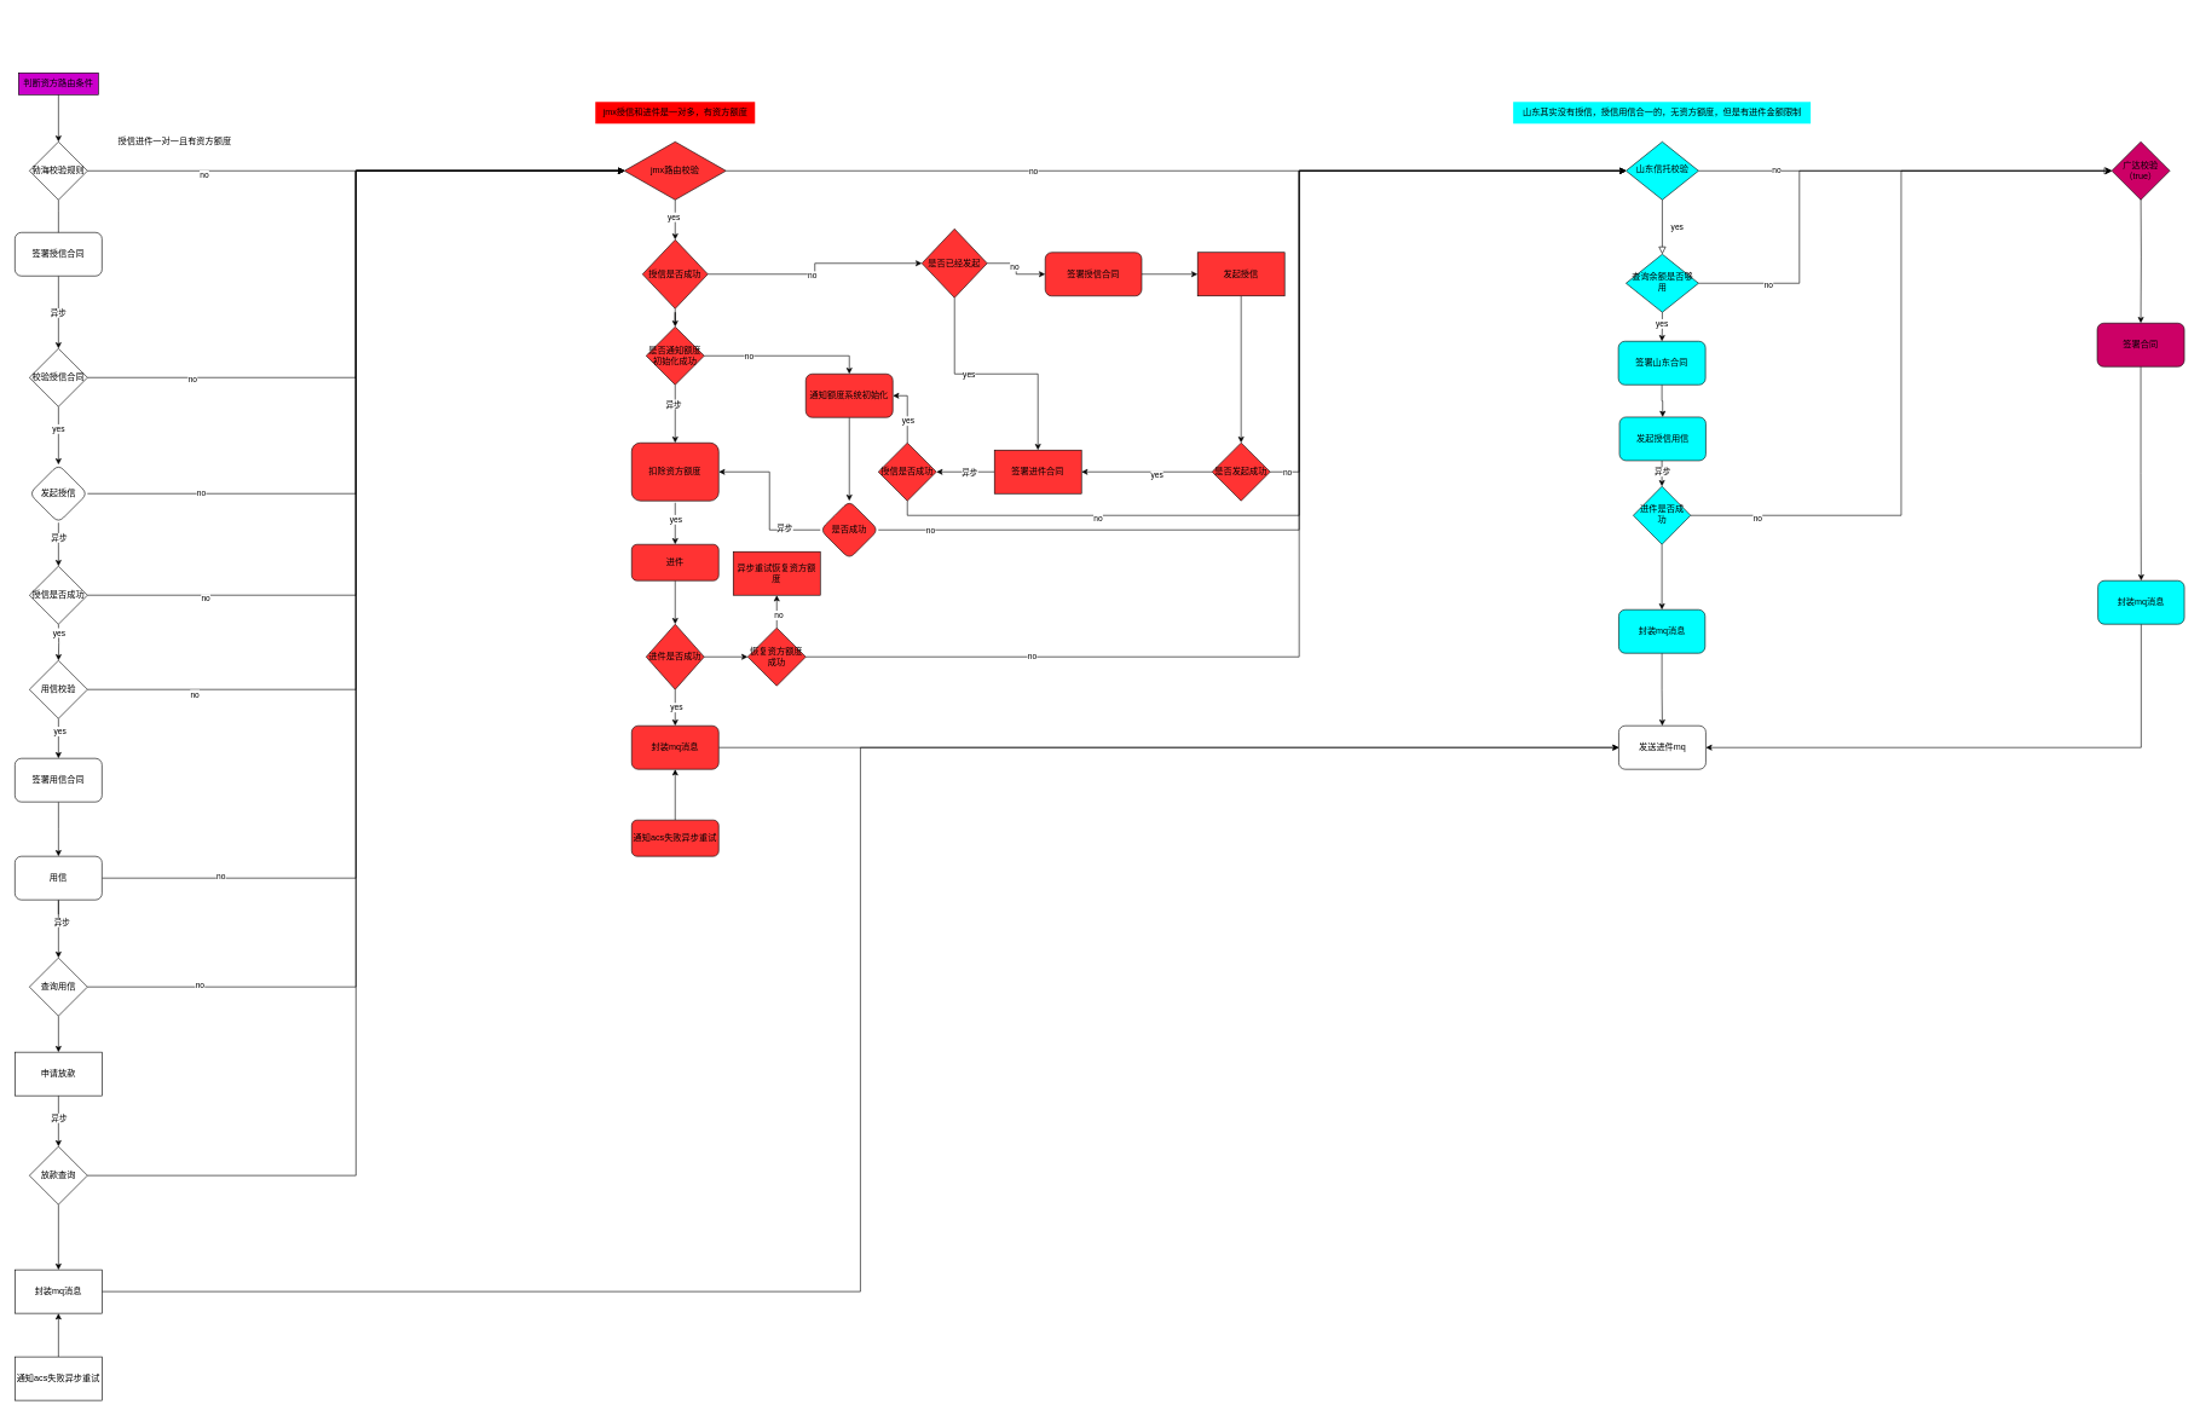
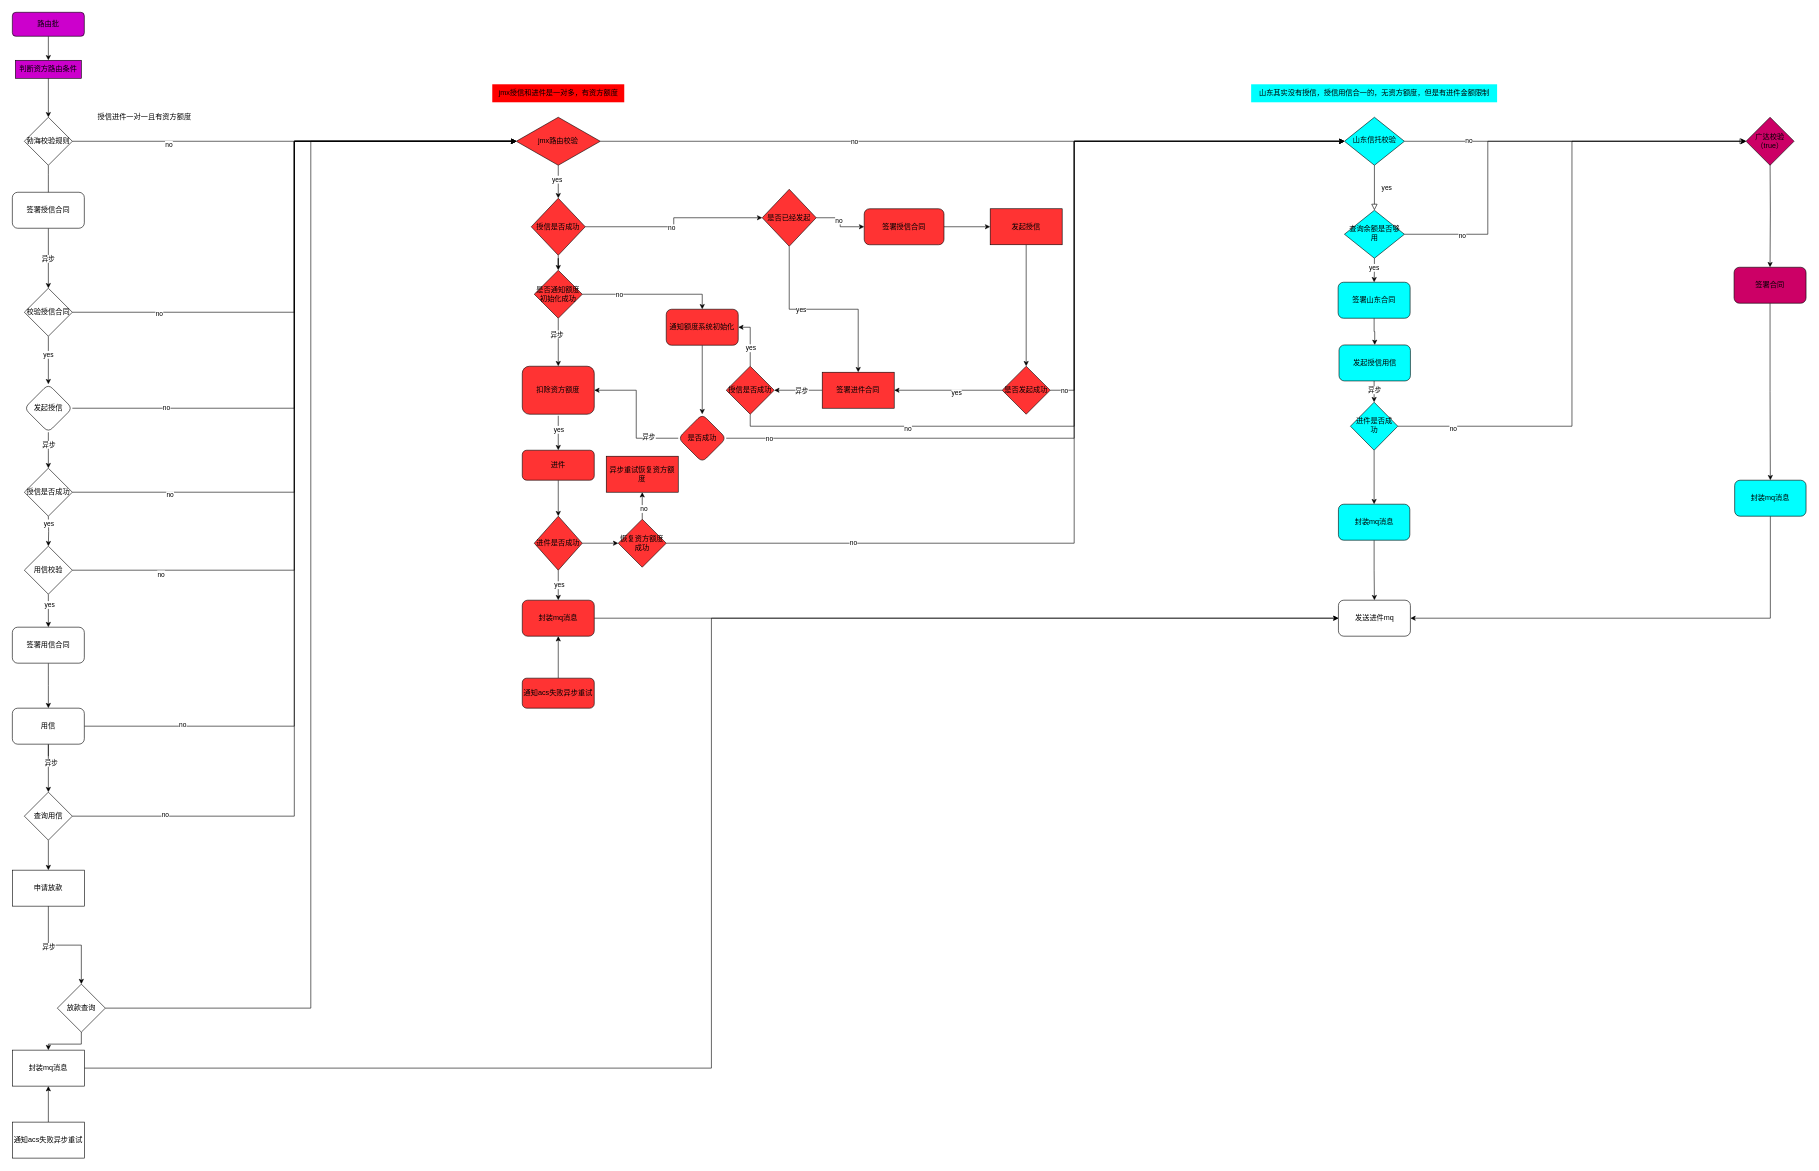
+ <mxCell id="3" value="路由批" style="rounded=1;whiteSpace=wrap;html=1;fontSize=12;glass=0;strokeWidth=1;shadow=0;fillColor=#CC00CC;" parent="1" vertex="1"><mxGeometry x="20" y="20" width="120" height="40" as="geometry" /></mxCell>
+ <mxCell id="2" value="" style="edgeStyle=orthogonalEdgeStyle;rounded=0;orthogonalLoop=1;jettySize=auto;html=1;fillColor=#CC00CC;" edge="1" parent="1" source="3" target="18"><mxGeometry relative="1" as="geometry" /></mxCell>
- <mxCell id="132" value="放款查询" style="rhombus;whiteSpace=wrap;html=1;" vertex="1" parent="1"><mxGeometry x="40" y="1580" width="80" height="80" as="geometry" /></mxCell>
+ <mxCell id="132" value="放款查询" style="rhombus;whiteSpace=wrap;html=1;" vertex="1" parent="1"><mxGeometry x="95" y="1640" width="80" height="80" as="geometry" /></mxCell>
